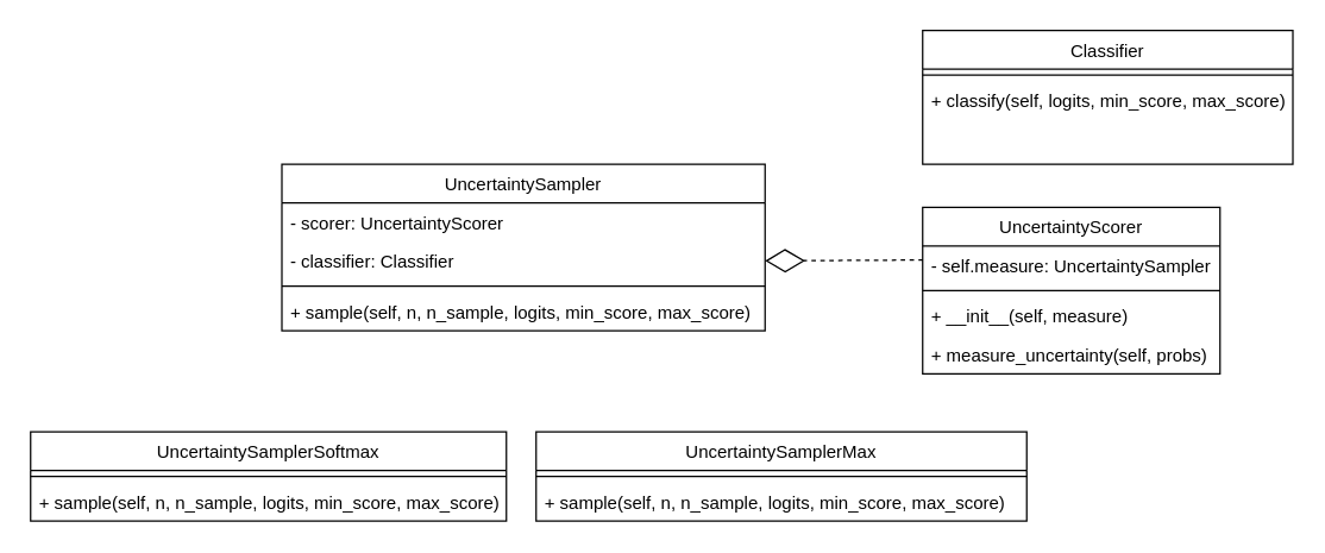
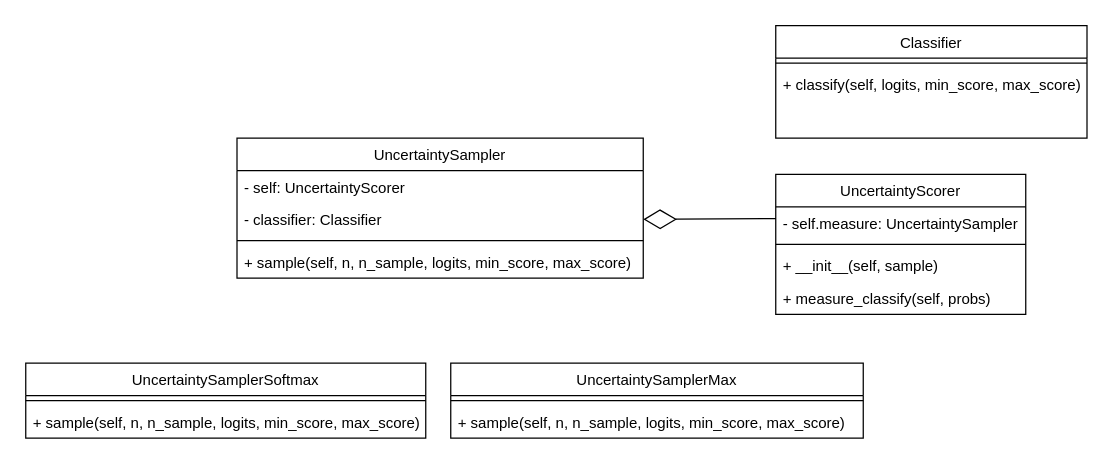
- <mxCell id="3" value="- scorer: UncertaintyScorer" style="text;align=left;verticalAlign=top;spacingLeft=4;spacingRight=4;overflow=hidden;rotatable=0;points=[[0,0.5],[1,0.5]];portConstraint=eastwest;rounded=0;shadow=0;html=0;" vertex="1" parent="2"><mxGeometry y="26" width="325" height="26" as="geometry" /></mxCell>
+ <mxCell id="3" value="- self: UncertaintyScorer" style="text;align=left;verticalAlign=top;spacingLeft=4;spacingRight=4;overflow=hidden;rotatable=0;points=[[0,0.5],[1,0.5]];portConstraint=eastwest;rounded=0;shadow=0;html=0;" vertex="1" parent="2"><mxGeometry y="26" width="325" height="26" as="geometry" /></mxCell>
- <mxCell id="7" value="" style="endArrow=diamondThin;endFill=0;endSize=24;html=1;rounded=0;exitX=0.001;exitY=0.361;exitDx=0;exitDy=0;exitPerimeter=0;entryX=1;entryY=0.5;entryDx=0;entryDy=0;dashed=1;" edge="1" parent="1" source="18" target="4"><mxGeometry width="160" relative="1" as="geometry"><mxPoint x="375" y="180" as="sourcePoint" /><mxPoint x="-285" y="391" as="targetPoint" /><Array as="points" /></mxGeometry></mxCell>
+ <mxCell id="7" value="" style="endArrow=diamondThin;endFill=0;endSize=24;html=1;rounded=0;exitX=0.001;exitY=0.361;exitDx=0;exitDy=0;exitPerimeter=0;entryX=1;entryY=0.5;entryDx=0;entryDy=0;" edge="1" parent="1" source="18" target="4"><mxGeometry width="160" relative="1" as="geometry"><mxPoint x="375" y="180" as="sourcePoint" /><mxPoint x="-285" y="391" as="targetPoint" /><Array as="points" /></mxGeometry></mxCell>
- <mxCell id="20" value="+ __init__(self, measure)" style="text;align=left;verticalAlign=top;spacingLeft=4;spacingRight=4;overflow=hidden;rotatable=0;points=[[0,0.5],[1,0.5]];portConstraint=eastwest;" vertex="1" parent="17"><mxGeometry y="60" width="200" height="26" as="geometry" /></mxCell>
+ <mxCell id="20" value="+ __init__(self, sample)" style="text;align=left;verticalAlign=top;spacingLeft=4;spacingRight=4;overflow=hidden;rotatable=0;points=[[0,0.5],[1,0.5]];portConstraint=eastwest;" vertex="1" parent="17"><mxGeometry y="60" width="200" height="26" as="geometry" /></mxCell>
- <mxCell id="21" value="+ measure_uncertainty(self, probs)" style="text;align=left;verticalAlign=top;spacingLeft=4;spacingRight=4;overflow=hidden;rotatable=0;points=[[0,0.5],[1,0.5]];portConstraint=eastwest;" vertex="1" parent="17"><mxGeometry y="86" width="200" height="26" as="geometry" /></mxCell>
+ <mxCell id="21" value="+ measure_classify(self, probs)" style="text;align=left;verticalAlign=top;spacingLeft=4;spacingRight=4;overflow=hidden;rotatable=0;points=[[0,0.5],[1,0.5]];portConstraint=eastwest;" vertex="1" parent="17"><mxGeometry y="86" width="200" height="26" as="geometry" /></mxCell>
